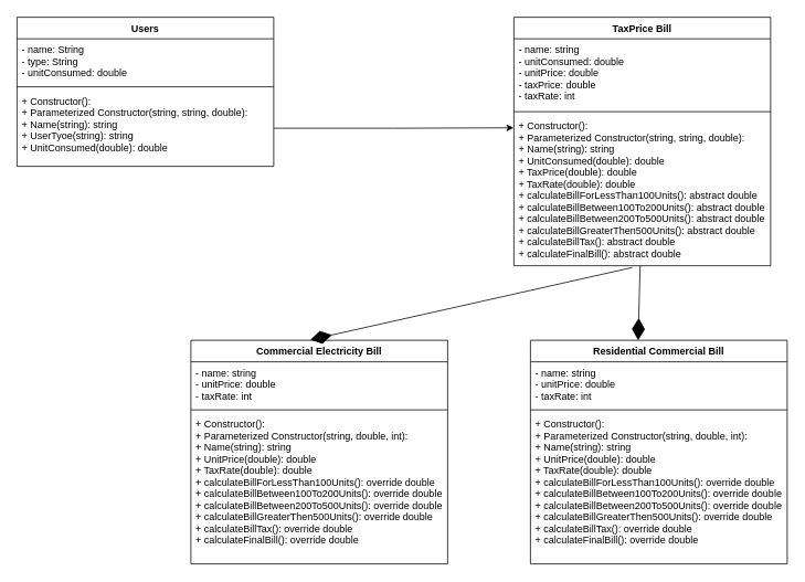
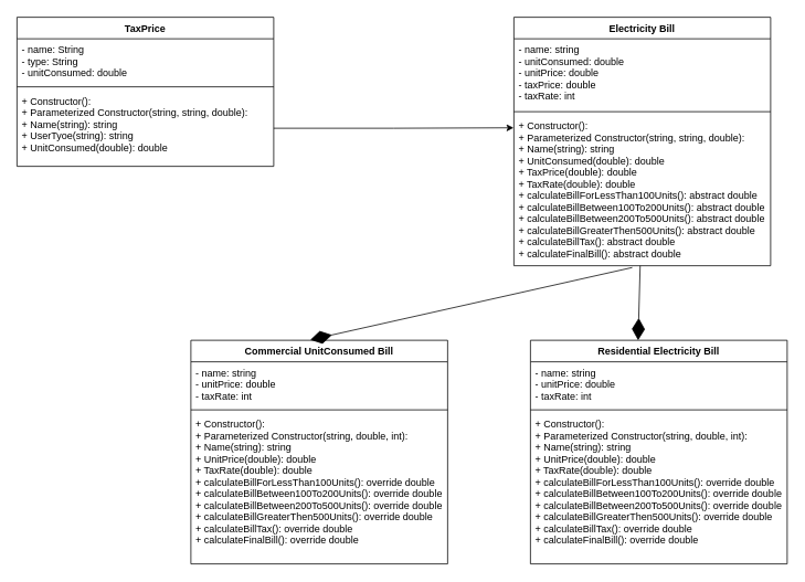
- <mxCell id="2" value="Users" style="swimlane;fontStyle=1;align=center;verticalAlign=top;childLayout=stackLayout;horizontal=1;startSize=26;horizontalStack=0;resizeParent=1;resizeParentMax=0;resizeLast=0;collapsible=1;marginBottom=0;" vertex="1" parent="1"><mxGeometry x="20" y="20" width="310" height="180" as="geometry" /></mxCell>
+ <mxCell id="2" value="TaxPrice" style="swimlane;fontStyle=1;align=center;verticalAlign=top;childLayout=stackLayout;horizontal=1;startSize=26;horizontalStack=0;resizeParent=1;resizeParentMax=0;resizeLast=0;collapsible=1;marginBottom=0;" vertex="1" parent="1"><mxGeometry x="20" y="20" width="310" height="180" as="geometry" /></mxCell>
- <mxCell id="6" value="TaxPrice Bill" style="swimlane;fontStyle=1;align=center;verticalAlign=top;childLayout=stackLayout;horizontal=1;startSize=26;horizontalStack=0;resizeParent=1;resizeParentMax=0;resizeLast=0;collapsible=1;marginBottom=0;" vertex="1" parent="1"><mxGeometry x="620" y="20" width="310" height="300" as="geometry" /></mxCell>
+ <mxCell id="6" value="Electricity Bill" style="swimlane;fontStyle=1;align=center;verticalAlign=top;childLayout=stackLayout;horizontal=1;startSize=26;horizontalStack=0;resizeParent=1;resizeParentMax=0;resizeLast=0;collapsible=1;marginBottom=0;" vertex="1" parent="1"><mxGeometry x="620" y="20" width="310" height="300" as="geometry" /></mxCell>
- <mxCell id="11" value="Commercial Electricity Bill" style="swimlane;fontStyle=1;align=center;verticalAlign=top;childLayout=stackLayout;horizontal=1;startSize=26;horizontalStack=0;resizeParent=1;resizeParentMax=0;resizeLast=0;collapsible=1;marginBottom=0;" vertex="1" parent="1"><mxGeometry x="230" y="410" width="310" height="270" as="geometry" /></mxCell>
+ <mxCell id="11" value="Commercial UnitConsumed Bill" style="swimlane;fontStyle=1;align=center;verticalAlign=top;childLayout=stackLayout;horizontal=1;startSize=26;horizontalStack=0;resizeParent=1;resizeParentMax=0;resizeLast=0;collapsible=1;marginBottom=0;" vertex="1" parent="1"><mxGeometry x="230" y="410" width="310" height="270" as="geometry" /></mxCell>
- <mxCell id="15" value="Residential Commercial Bill" style="swimlane;fontStyle=1;align=center;verticalAlign=top;childLayout=stackLayout;horizontal=1;startSize=26;horizontalStack=0;resizeParent=1;resizeParentMax=0;resizeLast=0;collapsible=1;marginBottom=0;" vertex="1" parent="1"><mxGeometry x="640" y="410" width="310" height="270" as="geometry" /></mxCell>
+ <mxCell id="15" value="Residential Electricity Bill" style="swimlane;fontStyle=1;align=center;verticalAlign=top;childLayout=stackLayout;horizontal=1;startSize=26;horizontalStack=0;resizeParent=1;resizeParentMax=0;resizeLast=0;collapsible=1;marginBottom=0;" vertex="1" parent="1"><mxGeometry x="640" y="410" width="310" height="270" as="geometry" /></mxCell>
